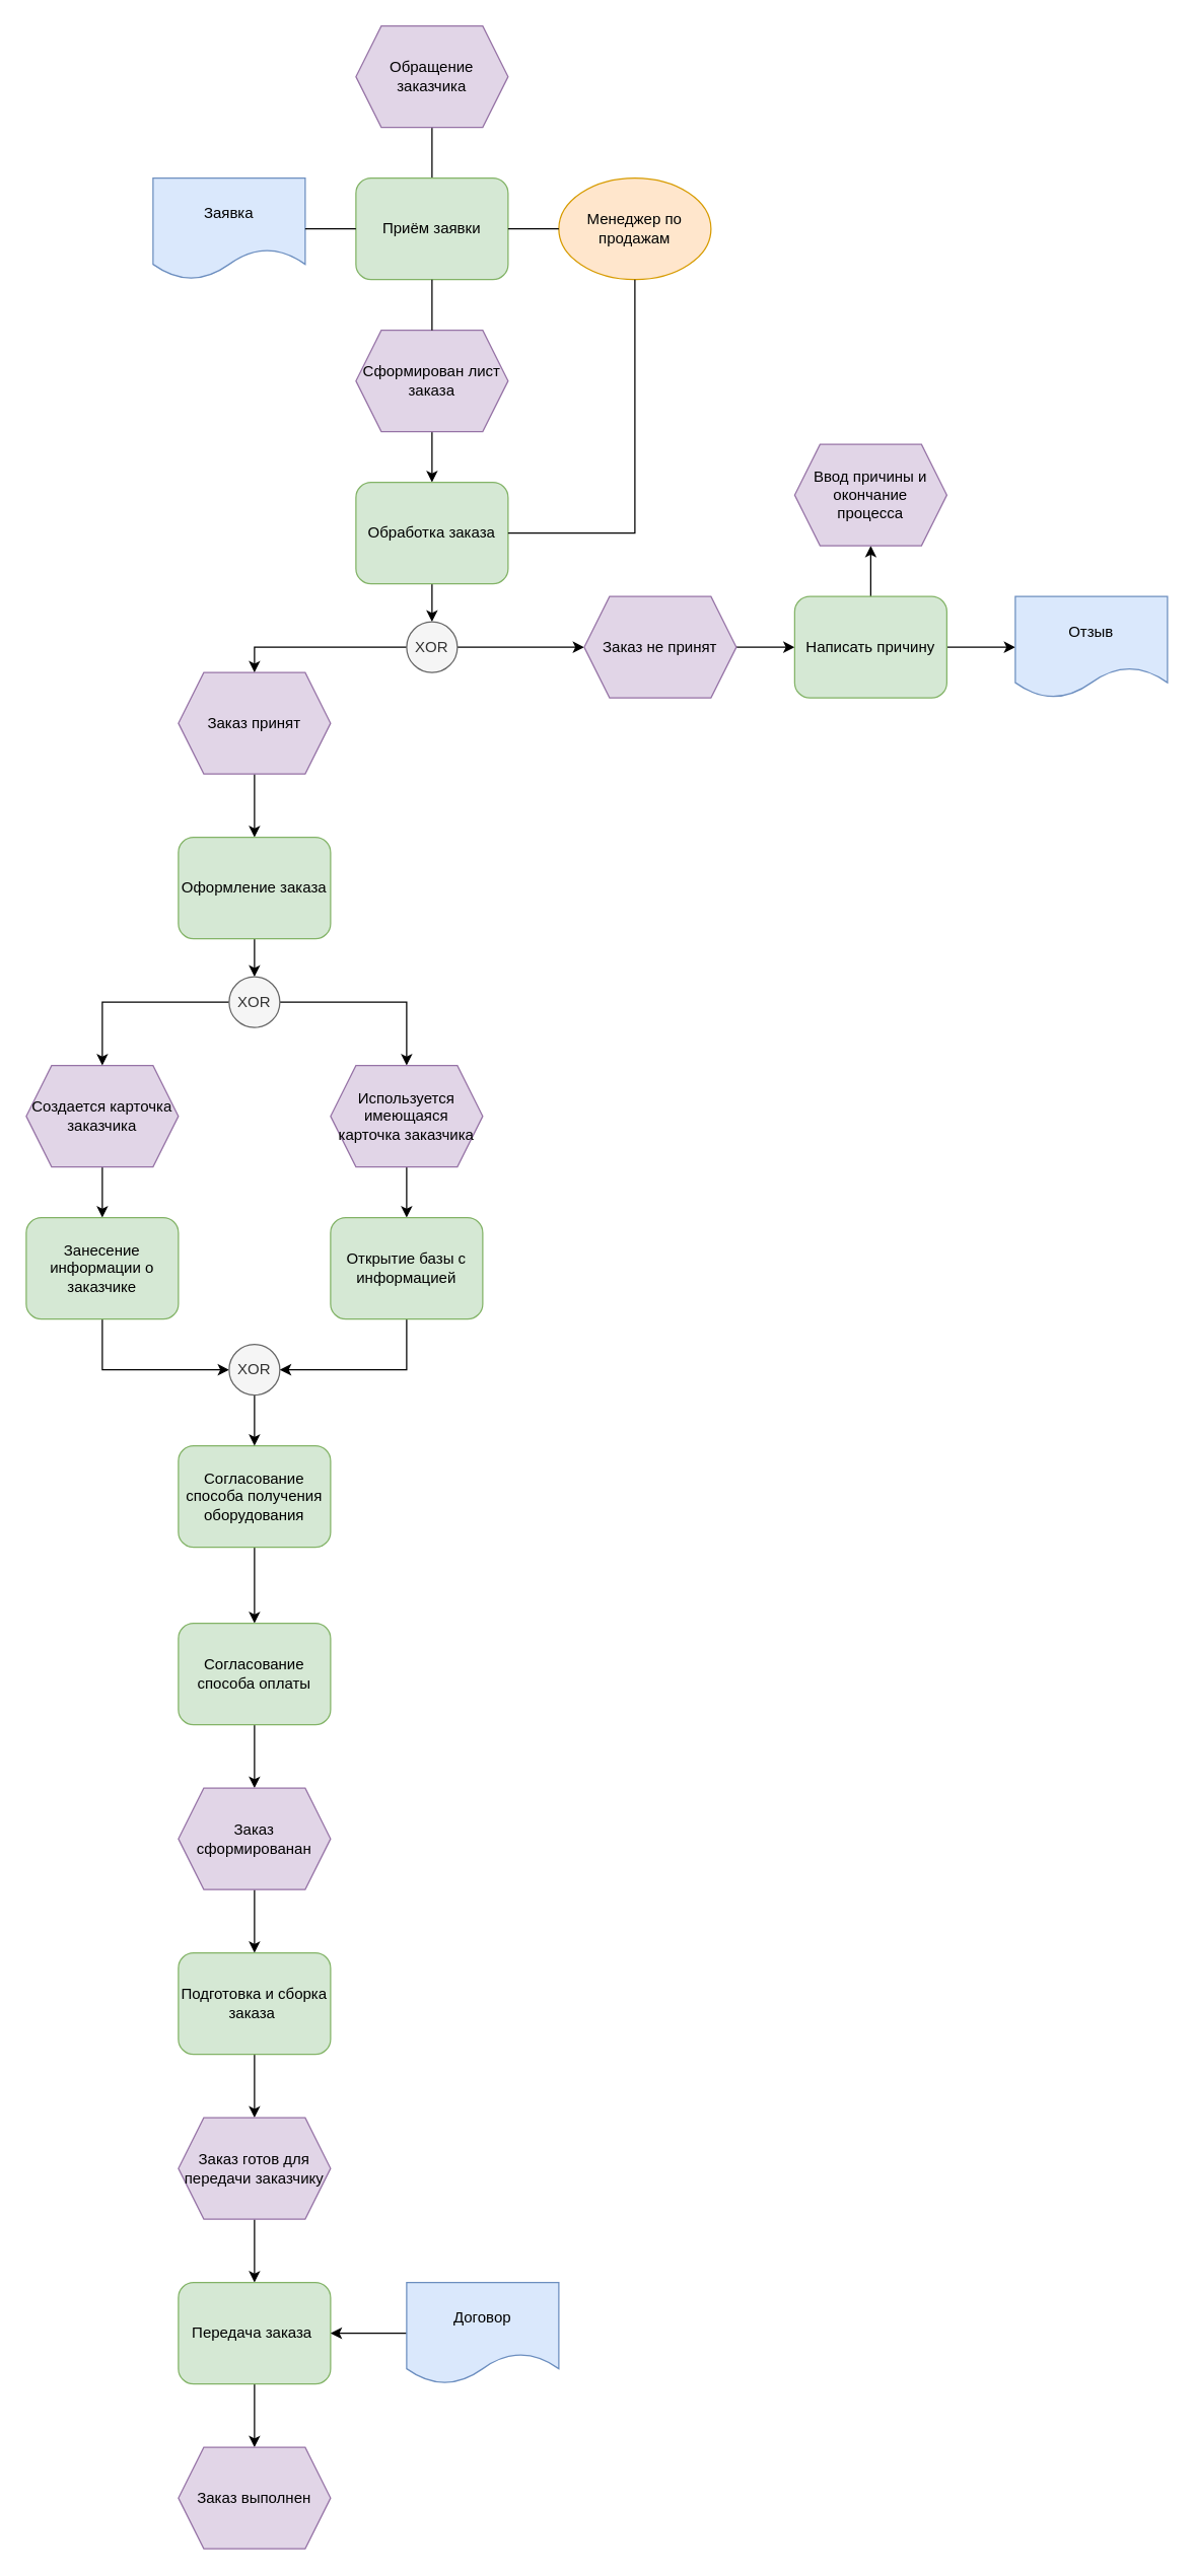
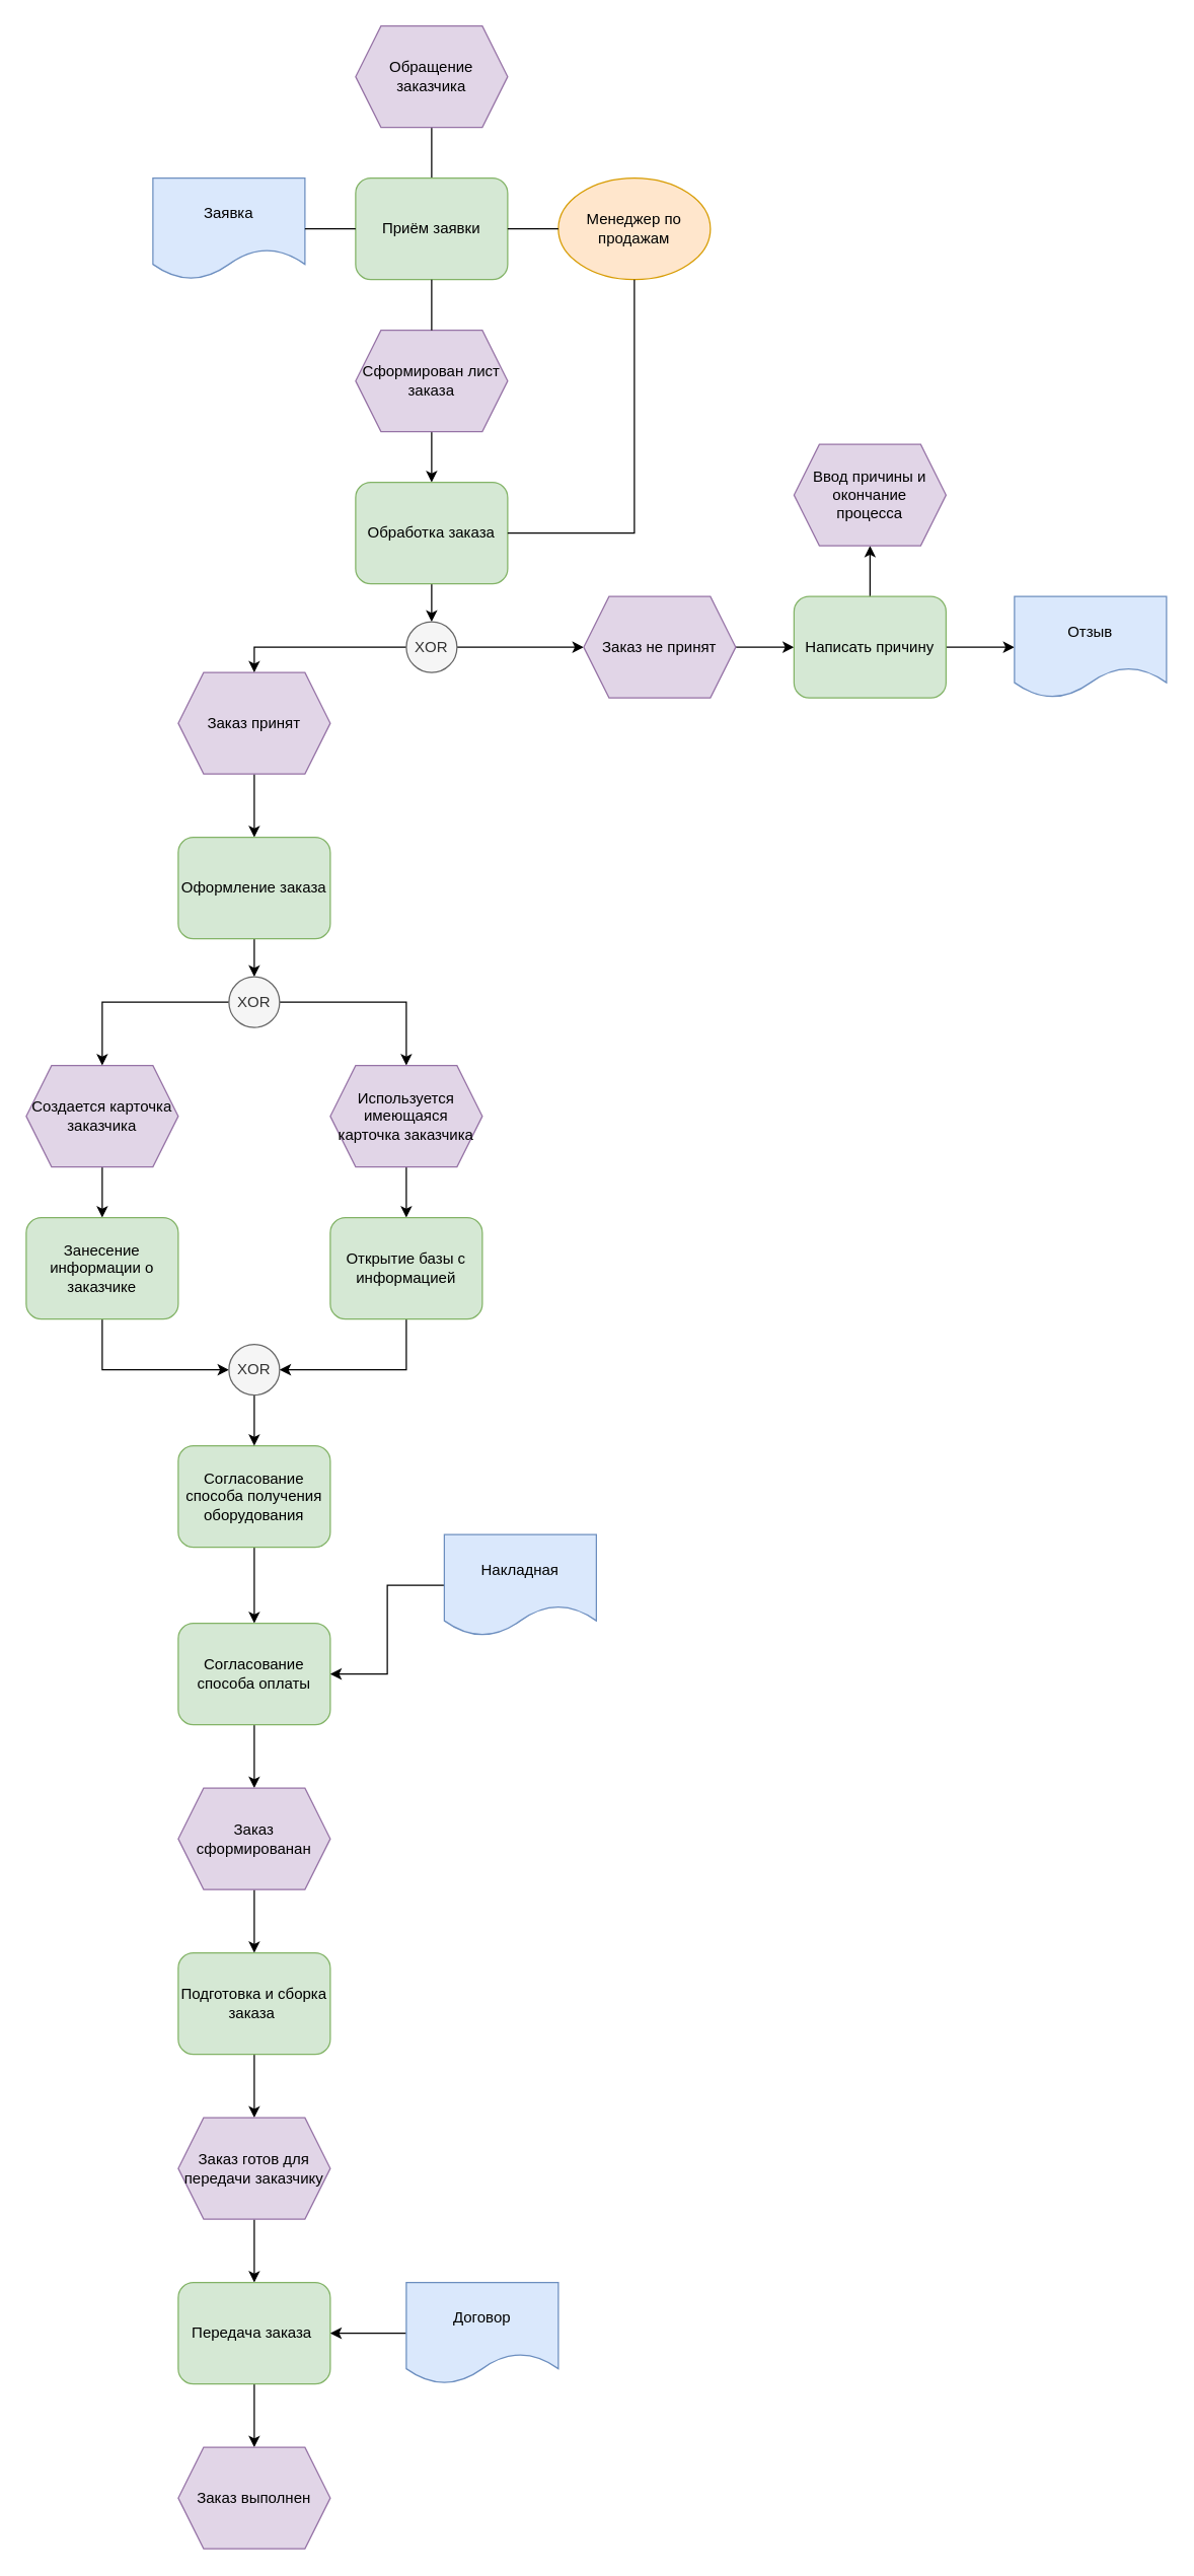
+ <mxCell id="47" value="Накладная" style="shape=document;whiteSpace=wrap;html=1;boundedLbl=1;fillColor=#dae8fc;strokeColor=#6c8ebf;" vertex="1" parent="1"><mxGeometry x="350" y="1210" width="120" height="80" as="geometry" /></mxCell>
+ <mxCell id="46" style="edgeStyle=orthogonalEdgeStyle;rounded=0;orthogonalLoop=1;jettySize=auto;html=1;exitX=0;exitY=0.5;exitDx=0;exitDy=0;entryX=1;entryY=0.5;entryDx=0;entryDy=0;" edge="1" parent="1" source="47" target="41"><mxGeometry relative="1" as="geometry" /></mxCell>
